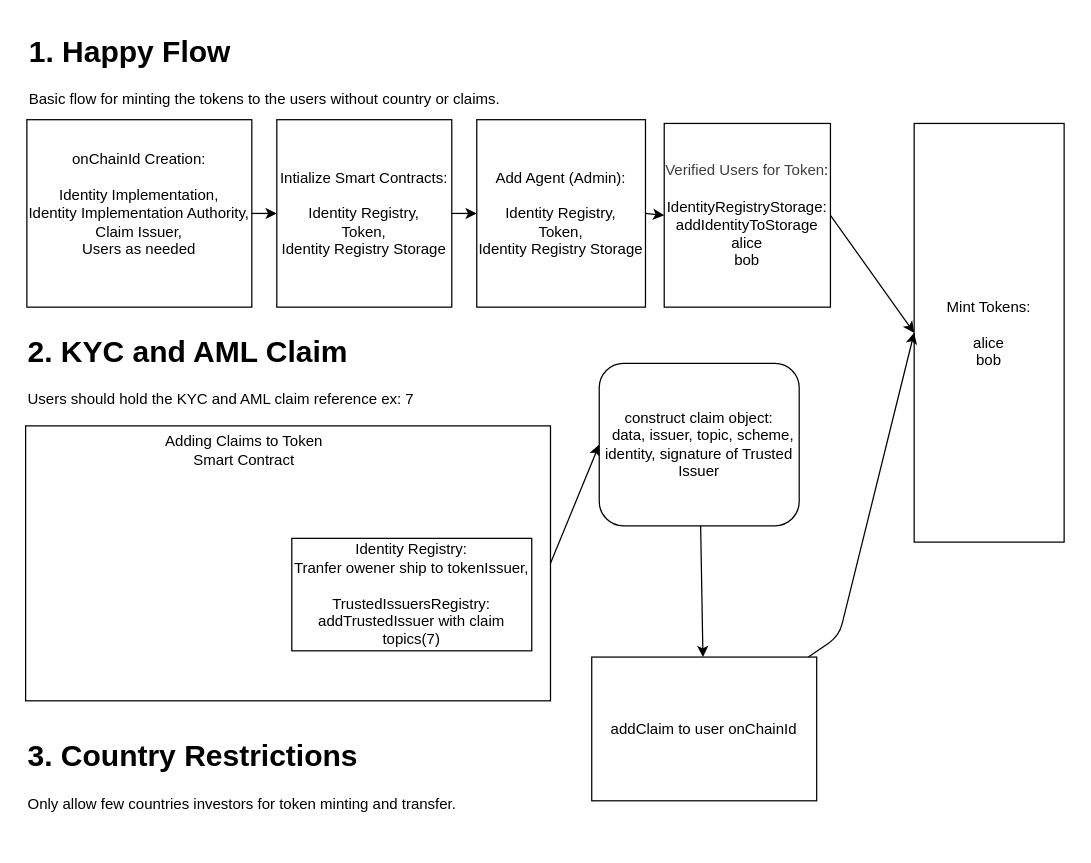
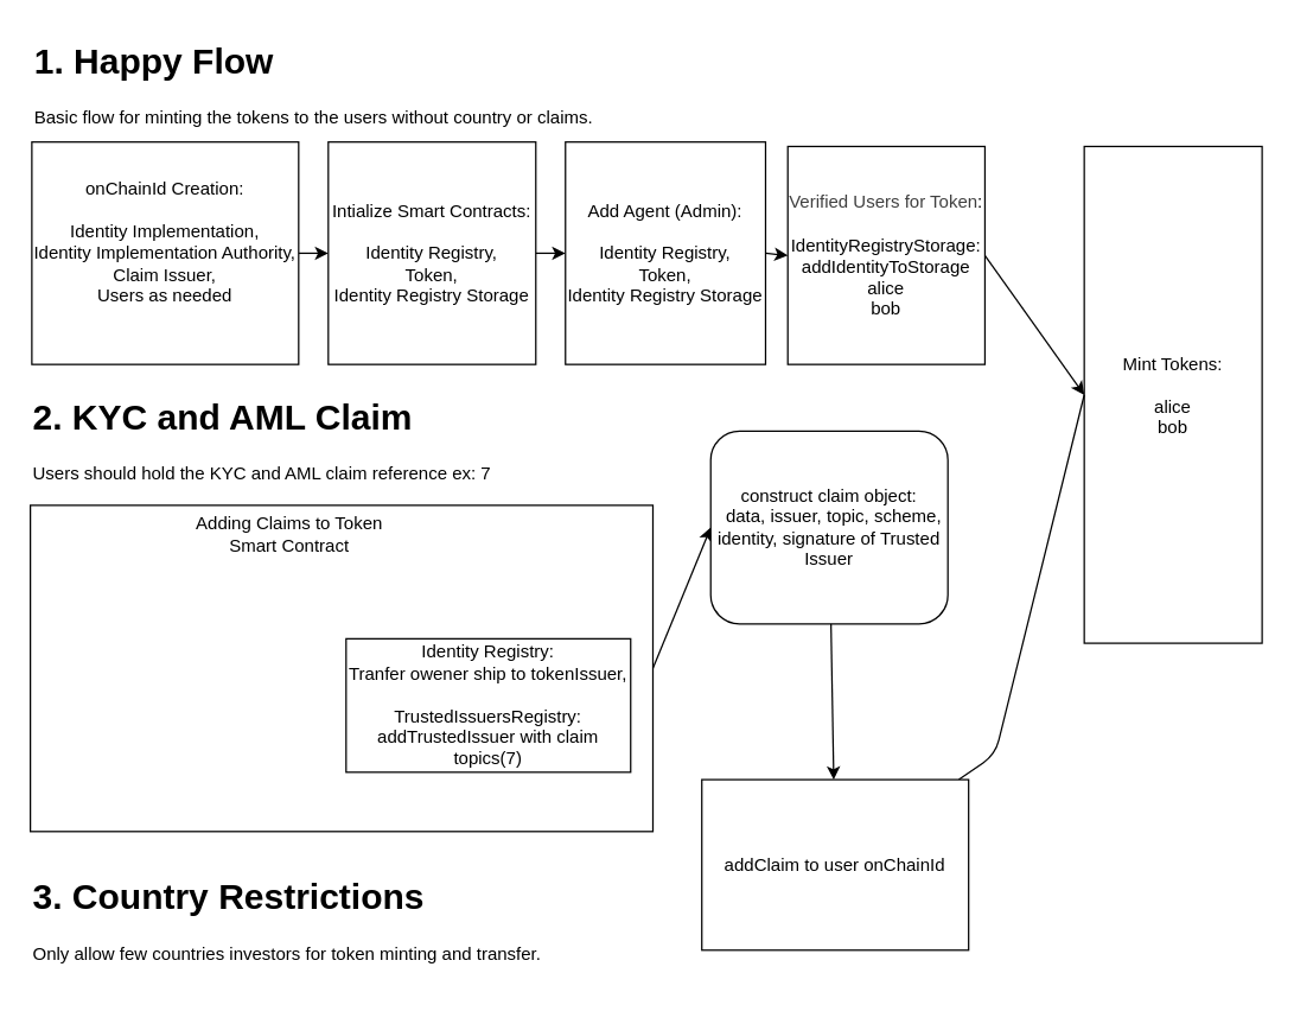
- <mxCell id="19" style="edgeStyle=none;html=1;entryX=0;entryY=0.5;entryDx=0;entryDy=0;" edge="1" parent="1" source="20" target="10"><mxGeometry relative="1" as="geometry"><Array as="points"><mxPoint x="671" y="508" /></Array></mxGeometry></mxCell>
+ <mxCell id="19" style="edgeStyle=none;html=1;entryX=0;entryY=0.5;entryDx=0;entryDy=0;endArrow=none;" edge="1" parent="1" source="20" target="10"><mxGeometry relative="1" as="geometry"><Array as="points"><mxPoint x="671" y="508" /></Array></mxGeometry></mxCell>
